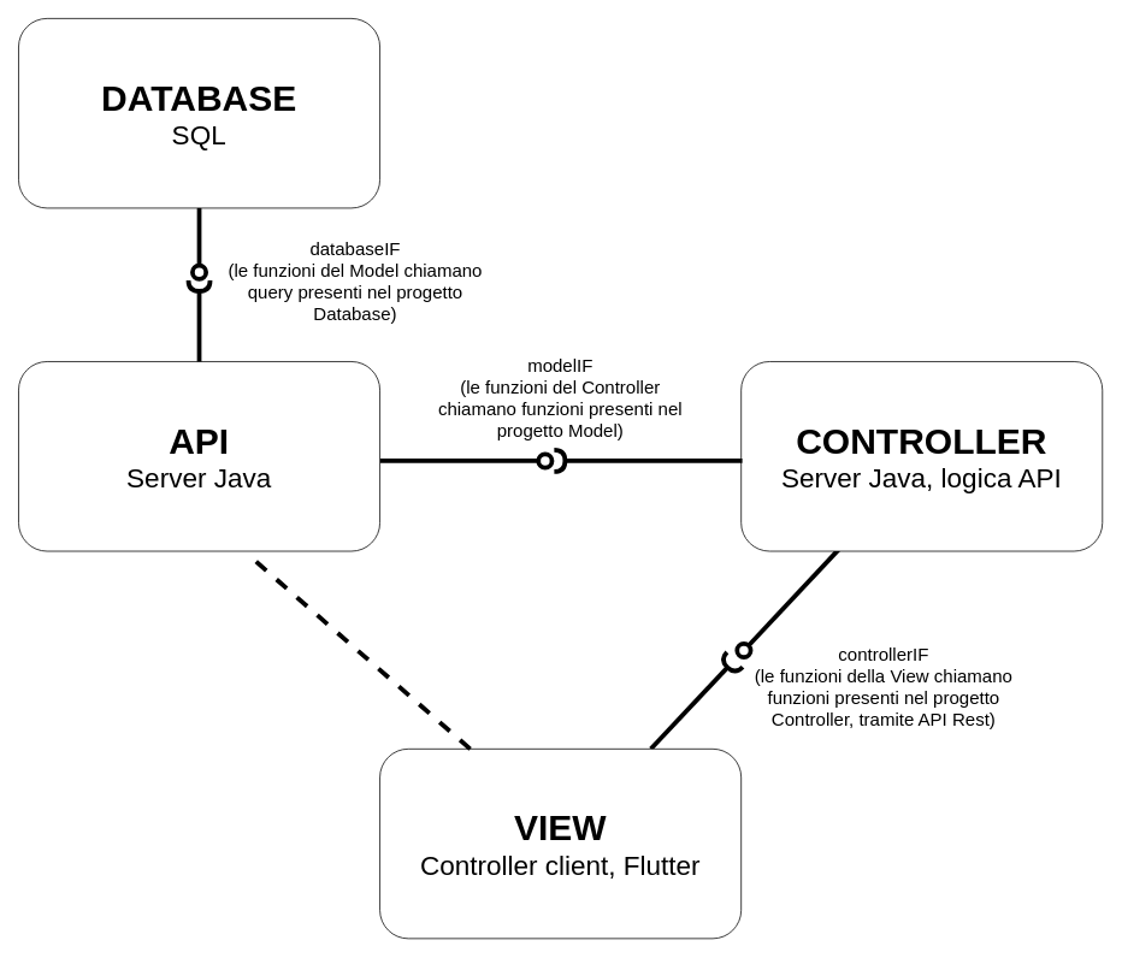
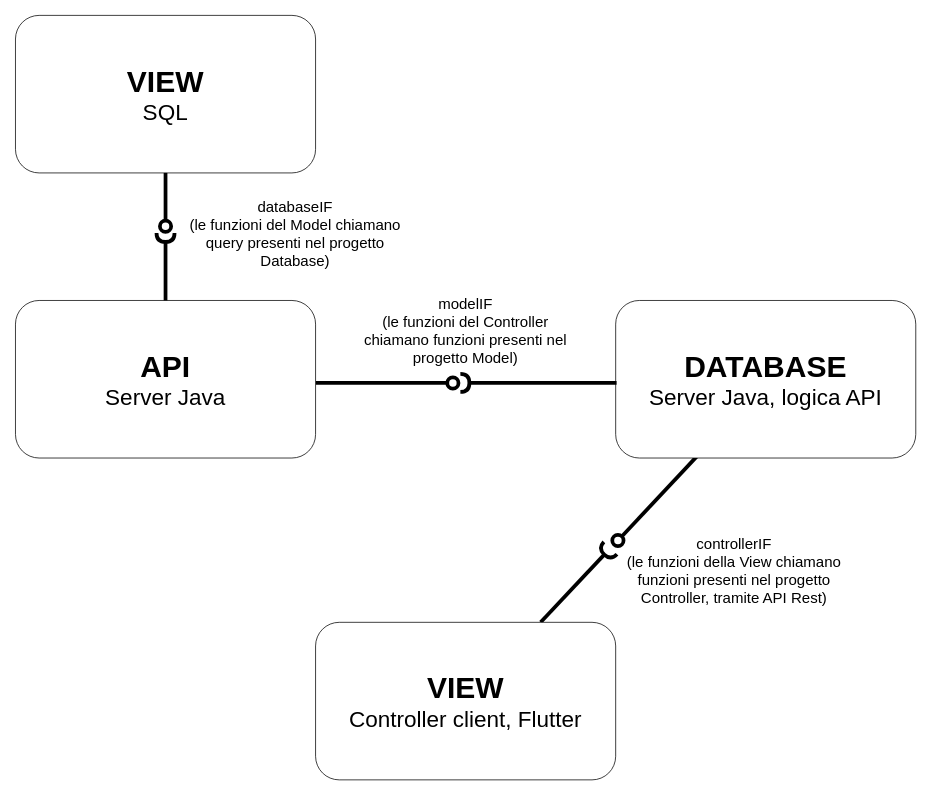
- <mxCell id="2" value="&lt;font style=&quot;font-size: 40px;&quot;&gt;&lt;b&gt;DATABASE&lt;/b&gt;&lt;/font&gt;&lt;div&gt;&lt;span style=&quot;font-size: 30px;&quot;&gt;SQL&lt;/span&gt;&lt;/div&gt;" style="rounded=1;whiteSpace=wrap;html=1;" parent="1" vertex="1"><mxGeometry x="20" y="20" width="400" height="210" as="geometry" /></mxCell>
+ <mxCell id="2" value="&lt;font style=&quot;font-size: 40px;&quot;&gt;&lt;b&gt;VIEW&lt;/b&gt;&lt;/font&gt;&lt;div&gt;&lt;span style=&quot;font-size: 30px;&quot;&gt;SQL&lt;/span&gt;&lt;/div&gt;" style="rounded=1;whiteSpace=wrap;html=1;" parent="1" vertex="1"><mxGeometry x="20" y="20" width="400" height="210" as="geometry" /></mxCell>
- <mxCell id="7" value="&lt;font style=&quot;font-size: 40px;&quot;&gt;&lt;b&gt;CONTROLLER&lt;/b&gt;&lt;/font&gt;&lt;div&gt;&lt;font style=&quot;font-size: 30px;&quot;&gt;Server Java, logica API&lt;/font&gt;&lt;/div&gt;" style="rounded=1;whiteSpace=wrap;html=1;" parent="1" vertex="1"><mxGeometry x="820" y="400" width="400" height="210" as="geometry" /></mxCell>
+ <mxCell id="7" value="&lt;font style=&quot;font-size: 40px;&quot;&gt;&lt;b&gt;DATABASE&lt;/b&gt;&lt;/font&gt;&lt;div&gt;&lt;font style=&quot;font-size: 30px;&quot;&gt;Server Java, logica API&lt;/font&gt;&lt;/div&gt;" style="rounded=1;whiteSpace=wrap;html=1;" parent="1" vertex="1"><mxGeometry x="820" y="400" width="400" height="210" as="geometry" /></mxCell>
- <mxCell id="16" value="" style="endArrow=none;dashed=1;html=1;rounded=0;exitX=0.25;exitY=0;exitDx=0;exitDy=0;entryX=0.637;entryY=1.021;entryDx=0;entryDy=0;entryPerimeter=0;strokeWidth=5;" edge="1" parent="1" source="8" target="9"><mxGeometry width="50" height="50" relative="1" as="geometry"><mxPoint x="563" y="680" as="sourcePoint" /><mxPoint x="613" y="630" as="targetPoint" /></mxGeometry></mxCell>
